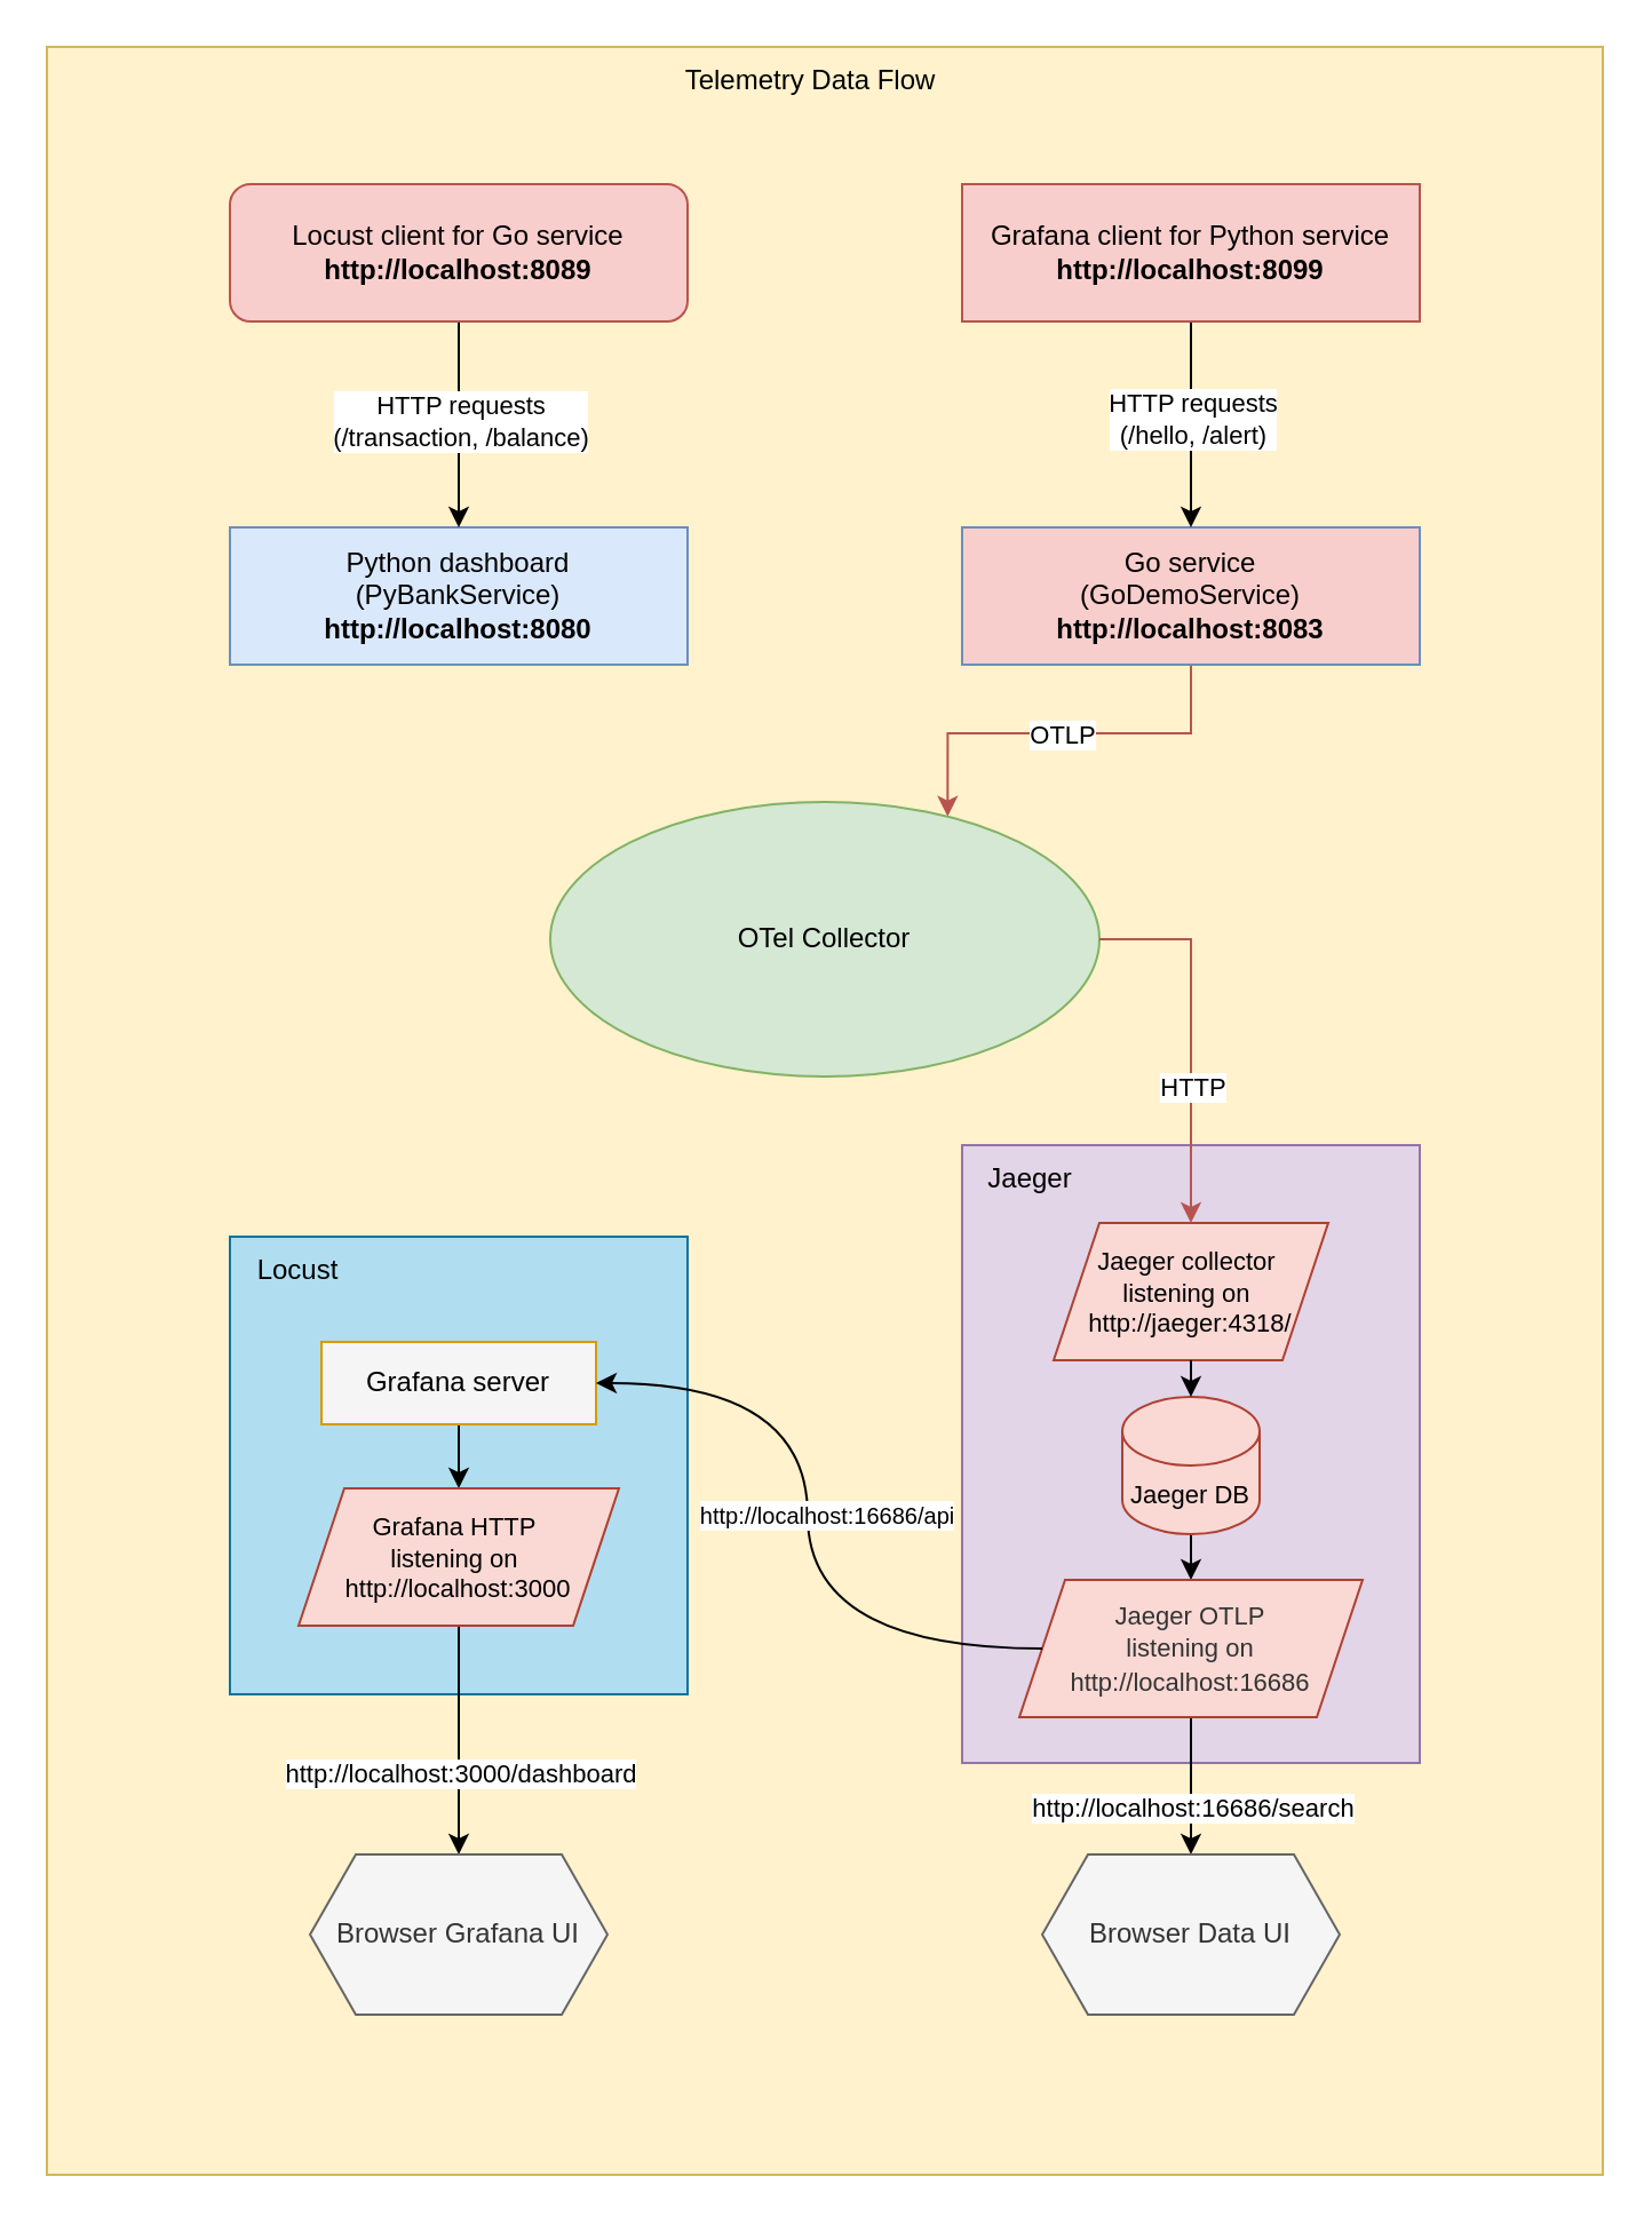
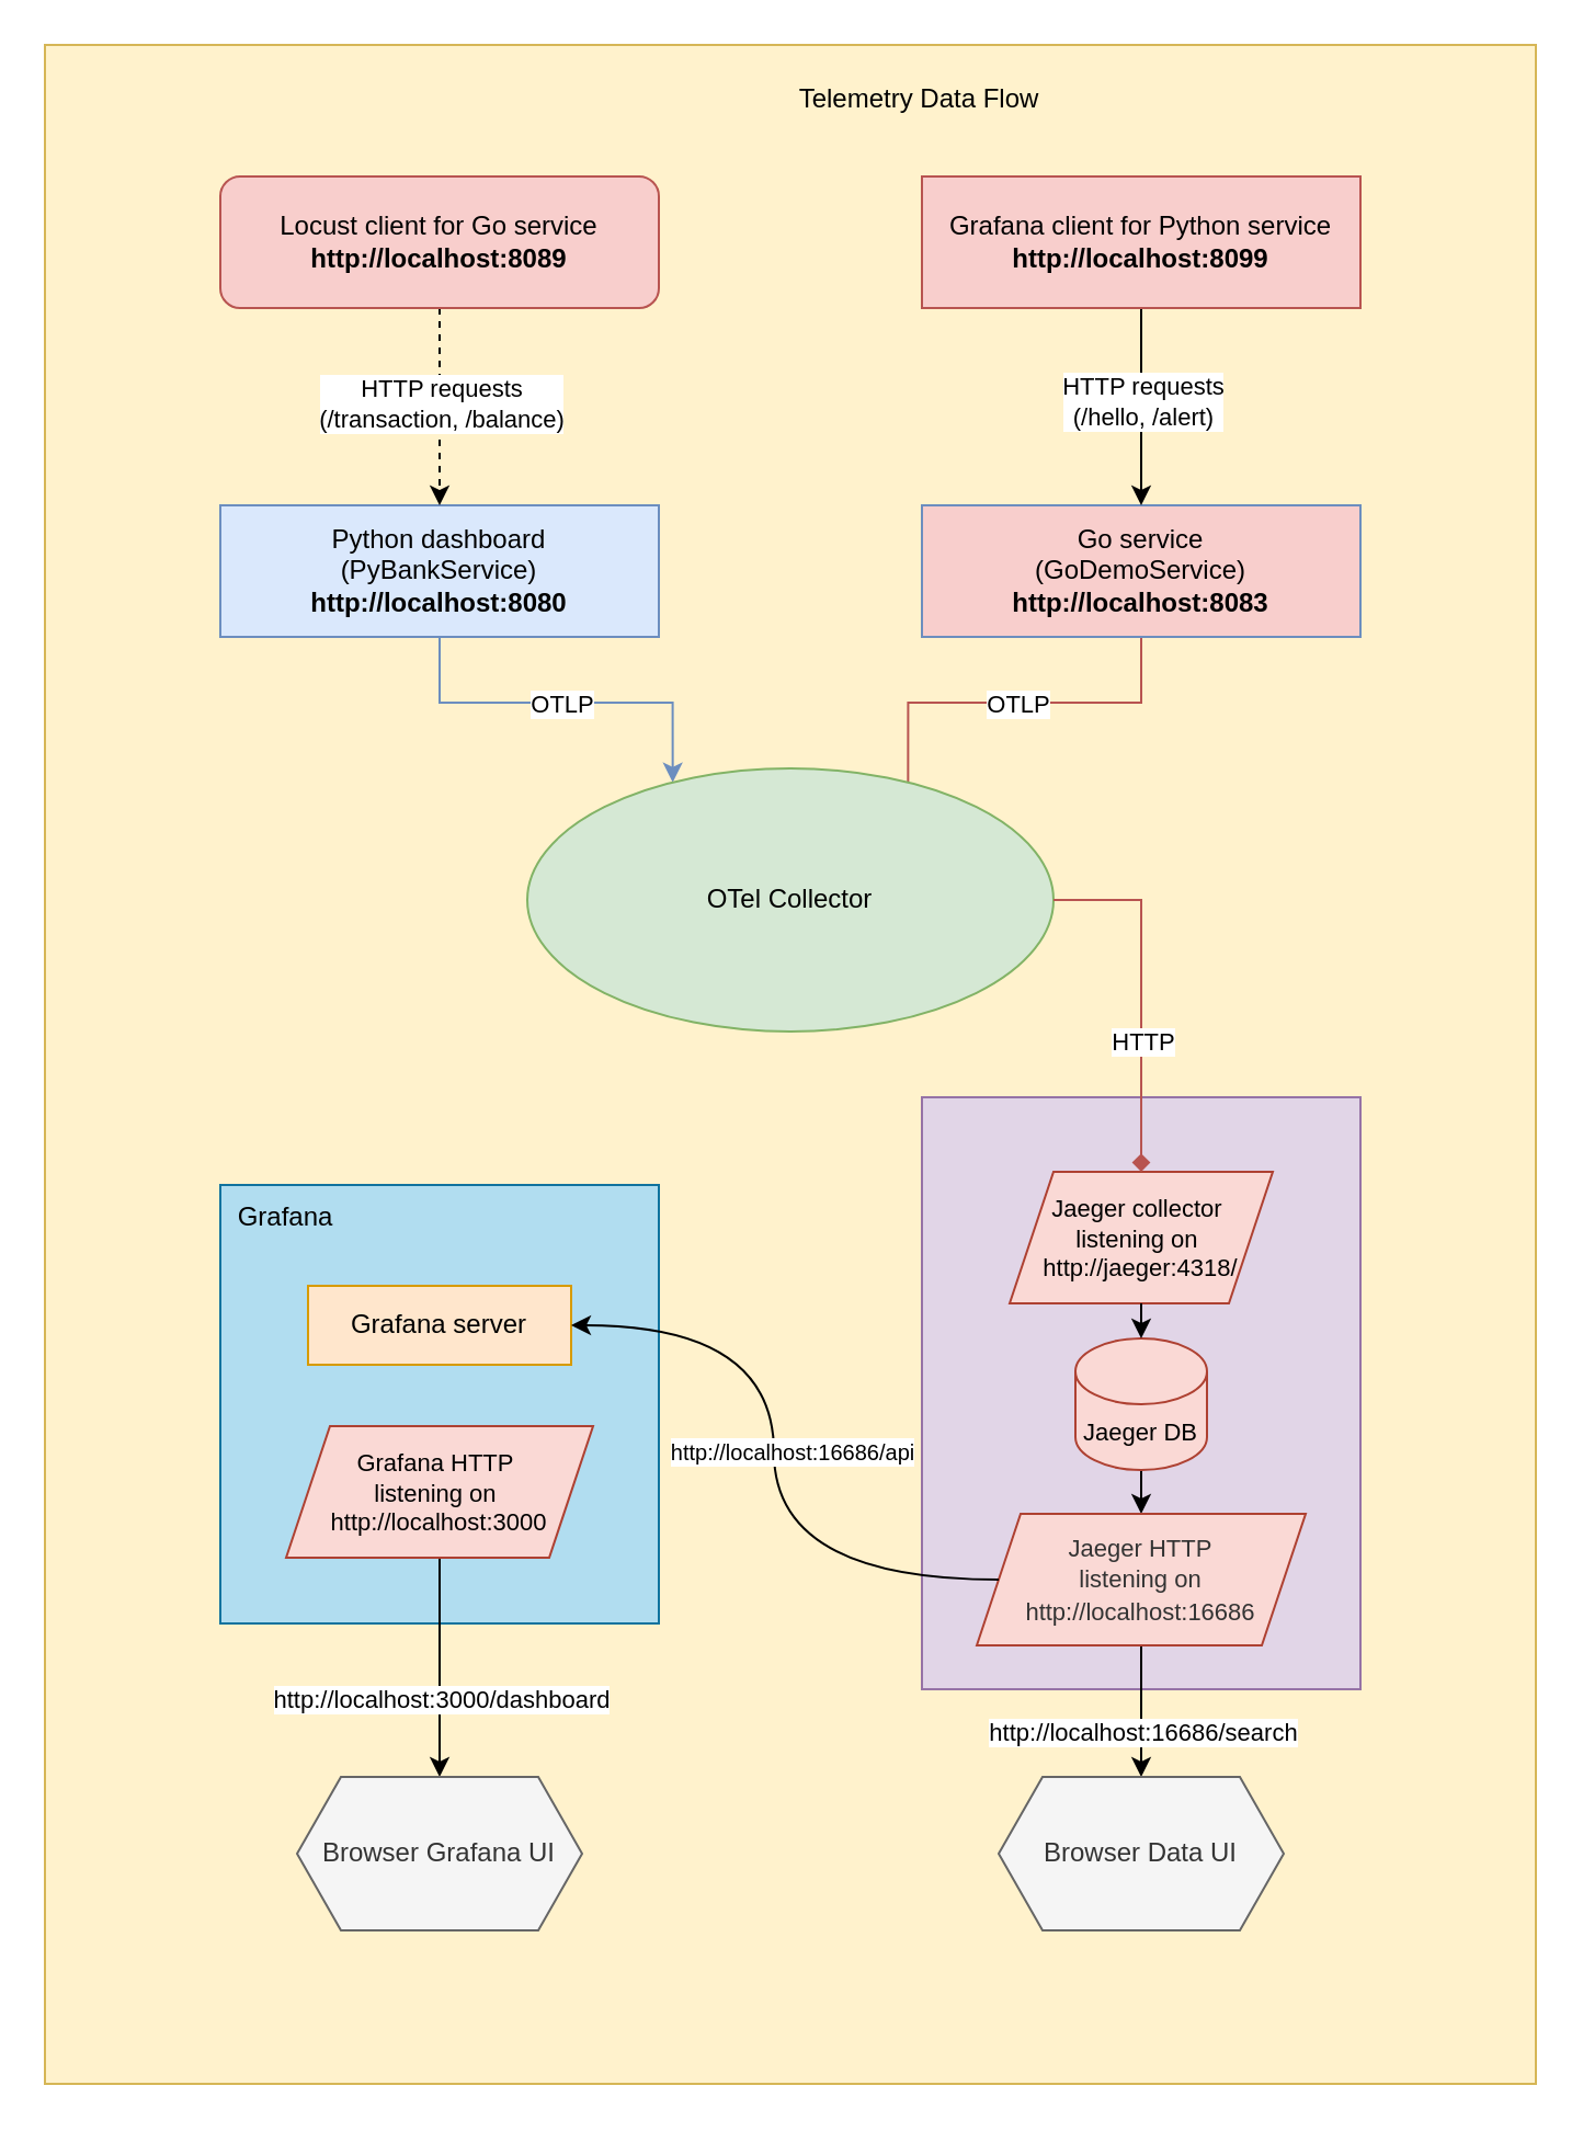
- <mxCell id="3" value="Telemetry Data Flow" style="text;html=1;align=center;verticalAlign=middle;whiteSpace=wrap;rounded=0;fontFamily=Helvetica;" vertex="1" parent="1"><mxGeometry x="286" y="20" width="136" height="30" as="geometry" /></mxCell>
+ <mxCell id="3" value="Telemetry Data Flow" style="text;html=1;align=center;verticalAlign=middle;whiteSpace=wrap;rounded=0;fontFamily=Helvetica;" vertex="1" parent="1"><mxGeometry x="351" y="30" width="136" height="30" as="geometry" /></mxCell>
- <mxCell id="10" style="edgeStyle=orthogonalEdgeStyle;rounded=0;orthogonalLoop=1;jettySize=auto;html=1;exitX=0.5;exitY=1;exitDx=0;exitDy=0;" edge="1" parent="1" source="12" target="6"><mxGeometry relative="1" as="geometry" /></mxCell>
+ <mxCell id="10" style="edgeStyle=orthogonalEdgeStyle;rounded=0;orthogonalLoop=1;jettySize=auto;html=1;exitX=0.5;exitY=1;exitDx=0;exitDy=0;dashed=1;" edge="1" parent="1" source="12" target="6"><mxGeometry relative="1" as="geometry" /></mxCell>
+ <mxCell id="4" style="edgeStyle=orthogonalEdgeStyle;rounded=0;orthogonalLoop=1;jettySize=auto;html=1;exitX=0.5;exitY=1;exitDx=0;exitDy=0;entryX=0.25;entryY=0;entryDx=0;entryDy=0;fillColor=#dae8fc;strokeColor=#6c8ebf;" edge="1" parent="1" source="6" target="17"><mxGeometry relative="1" as="geometry" /></mxCell>
+ <mxCell id="5" value="OTLP" style="edgeLabel;html=1;align=center;verticalAlign=middle;resizable=0;points=[];" connectable="0" vertex="1" parent="4"><mxGeometry x="-0.017" relative="1" as="geometry"><mxPoint as="offset" /></mxGeometry></mxCell>
- <mxCell id="7" style="edgeStyle=orthogonalEdgeStyle;rounded=0;orthogonalLoop=1;jettySize=auto;html=1;exitX=0.5;exitY=1;exitDx=0;exitDy=0;entryX=0.75;entryY=0;entryDx=0;entryDy=0;fillColor=#f8cecc;strokeColor=#b85450;" edge="1" parent="1" source="9" target="17"><mxGeometry relative="1" as="geometry" /></mxCell>
+ <mxCell id="7" style="edgeStyle=orthogonalEdgeStyle;rounded=0;orthogonalLoop=1;jettySize=auto;html=1;exitX=0.5;exitY=1;exitDx=0;exitDy=0;entryX=0.75;entryY=0;entryDx=0;entryDy=0;fillColor=#f8cecc;strokeColor=#b85450;endArrow=none;" edge="1" parent="1" source="9" target="17"><mxGeometry relative="1" as="geometry" /></mxCell>
- <mxCell id="19" value="Jaeger" style="text;html=1;align=center;verticalAlign=middle;whiteSpace=wrap;rounded=0;" vertex="1" parent="1"><mxGeometry x="420" y="500" width="60" height="30" as="geometry" /></mxCell>
- <mxCell id="34" style="edgeStyle=orthogonalEdgeStyle;rounded=0;orthogonalLoop=1;jettySize=auto;html=1;exitX=1;exitY=0.5;exitDx=0;exitDy=0;entryX=0.5;entryY=0;entryDx=0;entryDy=0;fillColor=#f8cecc;strokeColor=#b85450;" edge="1" parent="1" source="17" target="20"><mxGeometry relative="1" as="geometry" /></mxCell>
+ <mxCell id="34" style="edgeStyle=orthogonalEdgeStyle;rounded=0;orthogonalLoop=1;jettySize=auto;html=1;exitX=1;exitY=0.5;exitDx=0;exitDy=0;entryX=0.5;entryY=0;entryDx=0;entryDy=0;fillColor=#f8cecc;strokeColor=#b85450;endArrow=diamond;" edge="1" parent="1" source="17" target="20"><mxGeometry relative="1" as="geometry" /></mxCell>
- <mxCell id="28" value="Locust" style="text;html=1;align=center;verticalAlign=middle;whiteSpace=wrap;rounded=0;" vertex="1" parent="1"><mxGeometry x="100" y="540" width="60" height="30" as="geometry" /></mxCell>
+ <mxCell id="28" value="Grafana" style="text;html=1;align=center;verticalAlign=middle;whiteSpace=wrap;rounded=0;" vertex="1" parent="1"><mxGeometry x="100" y="540" width="60" height="30" as="geometry" /></mxCell>
- <mxCell id="30" value="Grafana server" style="rounded=0;whiteSpace=wrap;html=1;fillColor=#f5f5f5;strokeColor=#d79b00;" vertex="1" parent="1"><mxGeometry x="140" y="586" width="120" height="36" as="geometry" /></mxCell>
+ <mxCell id="30" value="Grafana server" style="rounded=0;whiteSpace=wrap;html=1;fillColor=#ffe6cc;strokeColor=#d79b00;" vertex="1" parent="1"><mxGeometry x="140" y="586" width="120" height="36" as="geometry" /></mxCell>
- <mxCell id="29" style="edgeStyle=orthogonalEdgeStyle;rounded=0;orthogonalLoop=1;jettySize=auto;html=1;exitX=0.5;exitY=1;exitDx=0;exitDy=0;entryX=0.5;entryY=0;entryDx=0;entryDy=0;" edge="1" parent="1" source="30" target="33"><mxGeometry relative="1" as="geometry" /></mxCell>
- <mxCell id="25" value="&lt;font style=&quot;font-size: 11px;&quot;&gt;&lt;span style=&quot;color: rgb(51, 51, 51); font-family: &amp;quot;trebuchet ms&amp;quot;, verdana, arial, sans-serif; text-wrap: nowrap;&quot;&gt;Jaeger OTLP&lt;/span&gt;&lt;br style=&quot;box-sizing: border-box; color: rgb(51, 51, 51); font-family: &amp;quot;trebuchet ms&amp;quot;, verdana, arial, sans-serif; text-wrap: nowrap;&quot;&gt;&lt;span style=&quot;color: rgb(51, 51, 51); font-family: &amp;quot;trebuchet ms&amp;quot;, verdana, arial, sans-serif; text-wrap: nowrap;&quot;&gt;listening on&lt;/span&gt;&lt;br style=&quot;box-sizing: border-box; color: rgb(51, 51, 51); font-family: &amp;quot;trebuchet ms&amp;quot;, verdana, arial, sans-serif; text-wrap: nowrap;&quot;&gt;&lt;span style=&quot;color: rgb(51, 51, 51); font-family: &amp;quot;trebuchet ms&amp;quot;, verdana, arial, sans-serif; text-wrap: nowrap;&quot;&gt;http://localhost:16686&lt;/span&gt;&lt;/font&gt;" style="shape=parallelogram;perimeter=parallelogramPerimeter;whiteSpace=wrap;html=1;fixedSize=1;fillColor=#fad9d5;strokeColor=#ae4132;" vertex="1" parent="1"><mxGeometry x="445" y="690" width="150" height="60" as="geometry" /></mxCell>
+ <mxCell id="25" value="&lt;font style=&quot;font-size: 11px;&quot;&gt;&lt;span style=&quot;color: rgb(51, 51, 51); font-family: &amp;quot;trebuchet ms&amp;quot;, verdana, arial, sans-serif; text-wrap: nowrap;&quot;&gt;Jaeger HTTP&lt;/span&gt;&lt;br style=&quot;box-sizing: border-box; color: rgb(51, 51, 51); font-family: &amp;quot;trebuchet ms&amp;quot;, verdana, arial, sans-serif; text-wrap: nowrap;&quot;&gt;&lt;span style=&quot;color: rgb(51, 51, 51); font-family: &amp;quot;trebuchet ms&amp;quot;, verdana, arial, sans-serif; text-wrap: nowrap;&quot;&gt;listening on&lt;/span&gt;&lt;br style=&quot;box-sizing: border-box; color: rgb(51, 51, 51); font-family: &amp;quot;trebuchet ms&amp;quot;, verdana, arial, sans-serif; text-wrap: nowrap;&quot;&gt;&lt;span style=&quot;color: rgb(51, 51, 51); font-family: &amp;quot;trebuchet ms&amp;quot;, verdana, arial, sans-serif; text-wrap: nowrap;&quot;&gt;http://localhost:16686&lt;/span&gt;&lt;/font&gt;" style="shape=parallelogram;perimeter=parallelogramPerimeter;whiteSpace=wrap;html=1;fixedSize=1;fillColor=#fad9d5;strokeColor=#ae4132;" vertex="1" parent="1"><mxGeometry x="445" y="690" width="150" height="60" as="geometry" /></mxCell>
